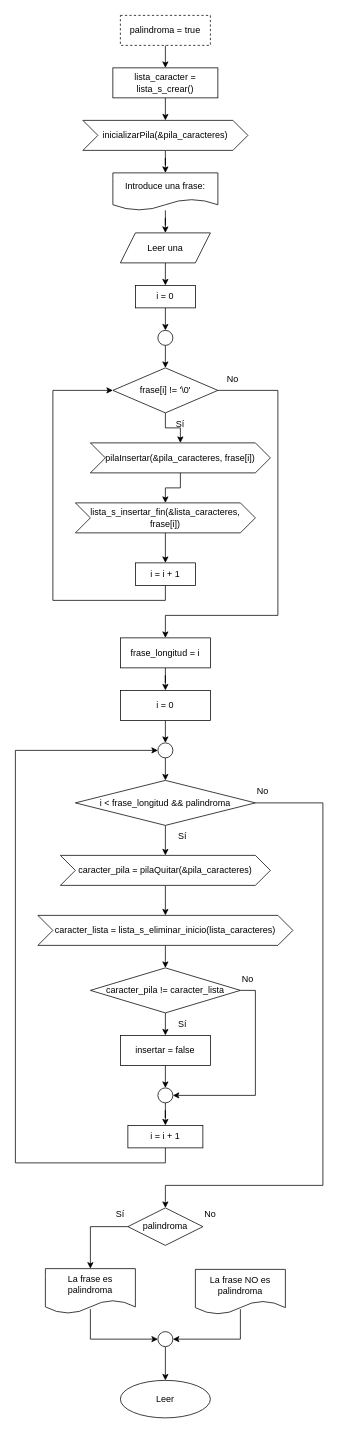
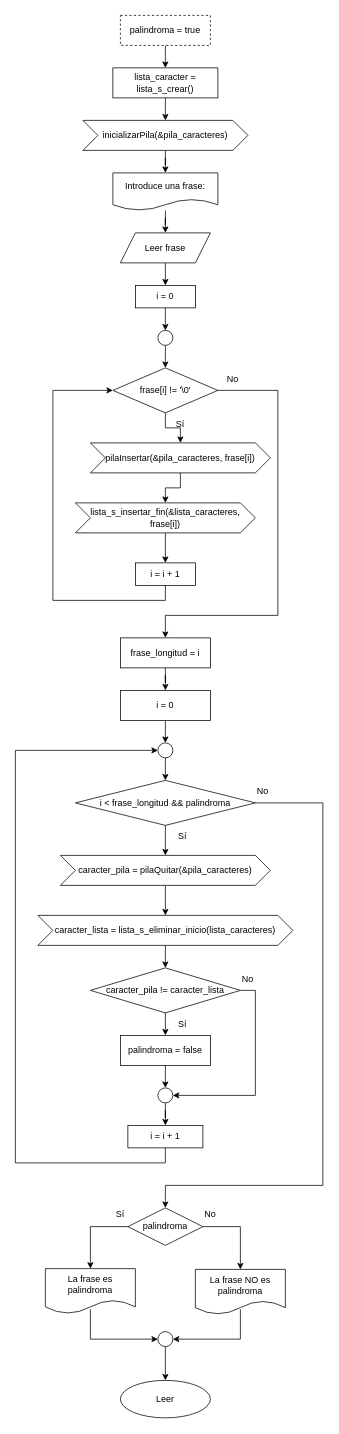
- <mxCell id="9" value="Leer una" style="shape=parallelogram;perimeter=parallelogramPerimeter;whiteSpace=wrap;html=1;fixedSize=1;" vertex="1" parent="1"><mxGeometry x="160" y="310" width="120" height="40" as="geometry" /></mxCell>
+ <mxCell id="9" value="Leer frase" style="shape=parallelogram;perimeter=parallelogramPerimeter;whiteSpace=wrap;html=1;fixedSize=1;" vertex="1" parent="1"><mxGeometry x="160" y="310" width="120" height="40" as="geometry" /></mxCell>
- <mxCell id="45" value="insertar = false" style="rounded=0;whiteSpace=wrap;html=1;" vertex="1" parent="1"><mxGeometry x="160" y="1380" width="120" height="40" as="geometry" /></mxCell>
+ <mxCell id="45" value="palindroma = false" style="rounded=0;whiteSpace=wrap;html=1;" vertex="1" parent="1"><mxGeometry x="160" y="1380" width="120" height="40" as="geometry" /></mxCell>
+ <mxCell id="53" style="edgeStyle=orthogonalEdgeStyle;rounded=0;orthogonalLoop=1;jettySize=auto;html=1;exitX=1;exitY=0.5;exitDx=0;exitDy=0;entryX=0.5;entryY=0;entryDx=0;entryDy=0;" edge="1" parent="1" source="54" target="59"><mxGeometry relative="1" as="geometry" /></mxCell>
